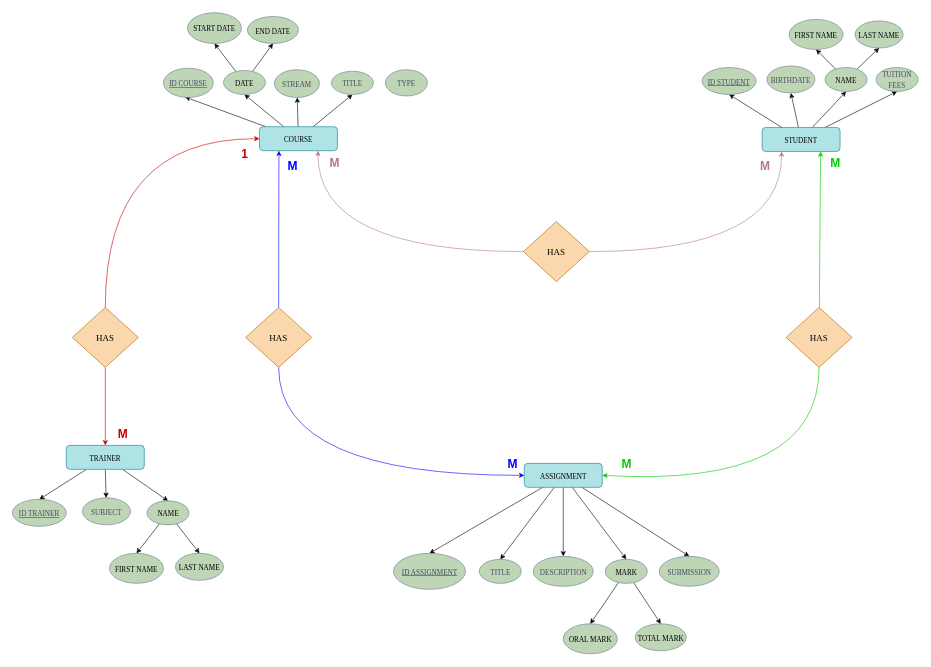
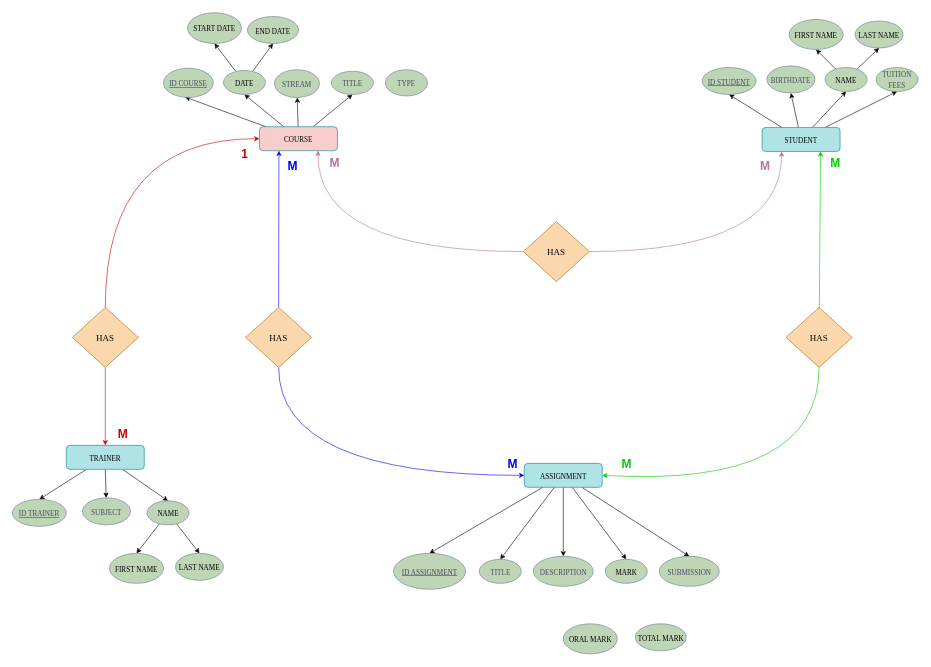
- <mxCell id="28" value="&lt;font style=&quot;font-size: 12px&quot;&gt;COURSE&lt;/font&gt;" style="rounded=1;whiteSpace=wrap;html=1;shadow=0;glass=0;strokeColor=#0e8088;fillColor=#b0e3e6;fontFamily=Verdana;fontSize=15;" parent="1" vertex="1"><mxGeometry x="432" y="210.75" width="130" height="40" as="geometry" /></mxCell>
+ <mxCell id="28" value="&lt;font style=&quot;font-size: 12px&quot;&gt;COURSE&lt;/font&gt;" style="rounded=1;whiteSpace=wrap;html=1;shadow=0;glass=0;strokeColor=#0e8088;fillColor=#f8cecc;fontFamily=Verdana;fontSize=15;" parent="1" vertex="1"><mxGeometry x="432" y="210.75" width="130" height="40" as="geometry" /></mxCell>
- <mxCell id="50" style="edgeStyle=none;rounded=0;orthogonalLoop=1;jettySize=auto;html=1;entryX=0.5;entryY=0;entryDx=0;entryDy=0;" parent="1" source="51" target="48" edge="1"><mxGeometry relative="1" as="geometry" /></mxCell>
- <mxCell id="49" style="edgeStyle=none;rounded=0;orthogonalLoop=1;jettySize=auto;html=1;entryX=0.5;entryY=0;entryDx=0;entryDy=0;" parent="1" source="51" target="47" edge="1"><mxGeometry relative="1" as="geometry" /></mxCell>
